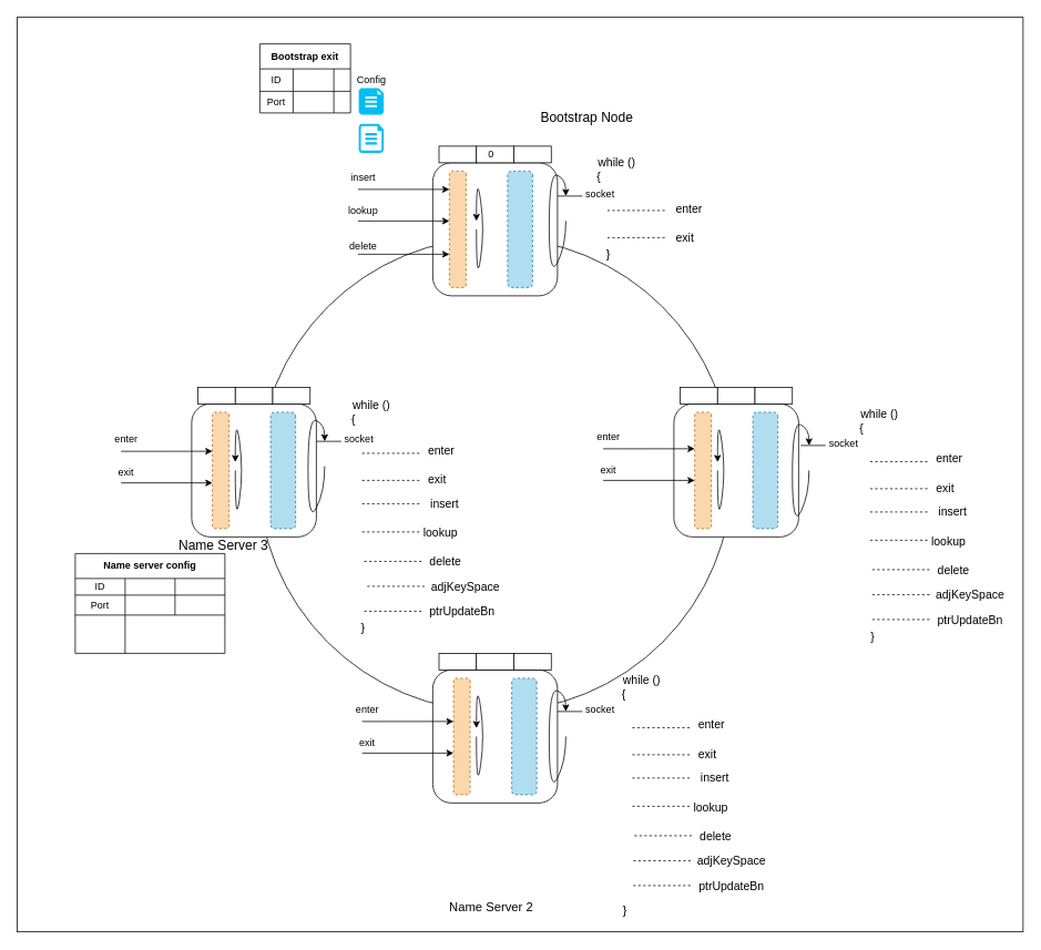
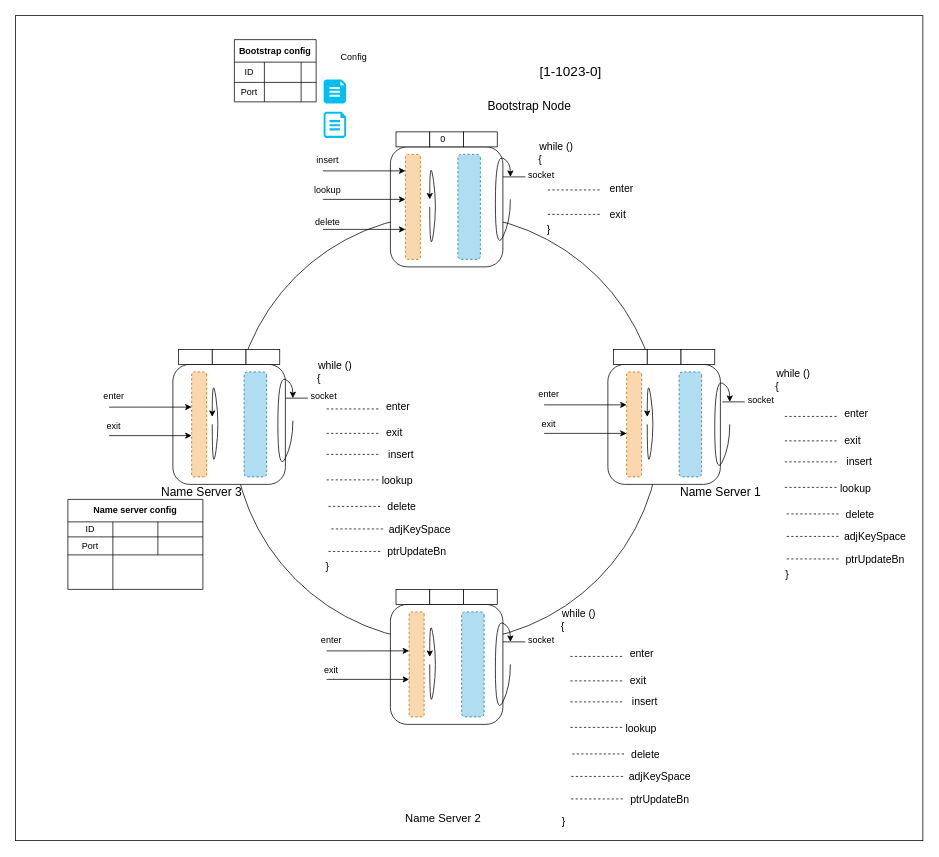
- <mxCell id="118" value="Bootstrap exit" style="shape=table;html=1;whiteSpace=wrap;startSize=30;container=1;collapsible=0;childLayout=tableLayout;fontStyle=1;align=center;strokeWidth=1;fillColor=#ffffff;" parent="1" vertex="1"><mxGeometry x="312" y="52" width="109" height="83" as="geometry" /></mxCell>
+ <mxCell id="118" value="Bootstrap config" style="shape=table;html=1;whiteSpace=wrap;startSize=30;container=1;collapsible=0;childLayout=tableLayout;fontStyle=1;align=center;strokeWidth=1;fillColor=#ffffff;" parent="1" vertex="1"><mxGeometry x="312" y="52" width="109" height="83" as="geometry" /></mxCell>
- <mxCell id="117" value="Config" style="text;html=1;align=center;verticalAlign=middle;resizable=0;points=[];autosize=1;" parent="1" vertex="1"><mxGeometry x="421" y="85" width="50" height="20" as="geometry" /></mxCell>
+ <mxCell id="117" value="Config" style="text;html=1;align=center;verticalAlign=middle;resizable=0;points=[];autosize=1;" parent="1" vertex="1"><mxGeometry x="446" y="65" width="50" height="20" as="geometry" /></mxCell>
+ <mxCell id="113" value="&lt;font style=&quot;font-size: 18px&quot;&gt;[1-1023-0]&lt;/font&gt;" style="text;html=1;align=center;verticalAlign=middle;resizable=0;points=[];autosize=1;" parent="1" vertex="1"><mxGeometry x="710" y="85" width="100" height="20" as="geometry" /></mxCell>
+ <mxCell id="16" value="&lt;font style=&quot;font-size: 16px&quot;&gt;Name Server 1&lt;/font&gt;" style="text;html=1;align=center;verticalAlign=middle;resizable=0;points=[];autosize=1;strokeWidth=2;" parent="1" vertex="1"><mxGeometry x="900" y="645" width="120" height="20" as="geometry" /></mxCell>
